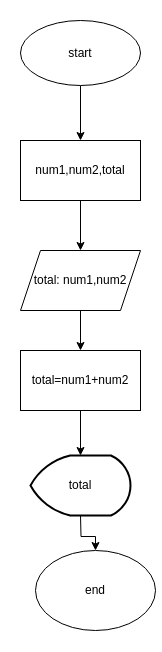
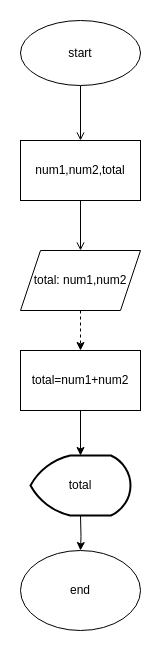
- <mxCell id="2" value="" style="edgeStyle=orthogonalEdgeStyle;rounded=0;orthogonalLoop=1;jettySize=auto;html=1;" parent="1" source="3" target="5" edge="1"><mxGeometry relative="1" as="geometry" /></mxCell>
+ <mxCell id="2" value="" style="edgeStyle=orthogonalEdgeStyle;rounded=0;orthogonalLoop=1;jettySize=auto;html=1;endArrow=open;" parent="1" source="3" target="5" edge="1"><mxGeometry relative="1" as="geometry" /></mxCell>
- <mxCell id="4" value="" style="edgeStyle=orthogonalEdgeStyle;rounded=0;orthogonalLoop=1;jettySize=auto;html=1;" parent="1" source="5" target="7" edge="1"><mxGeometry relative="1" as="geometry" /></mxCell>
+ <mxCell id="4" value="" style="edgeStyle=orthogonalEdgeStyle;rounded=0;orthogonalLoop=1;jettySize=auto;html=1;endArrow=open;" parent="1" source="5" target="7" edge="1"><mxGeometry relative="1" as="geometry" /></mxCell>
- <mxCell id="6" value="" style="edgeStyle=orthogonalEdgeStyle;rounded=0;orthogonalLoop=1;jettySize=auto;html=1;" parent="1" source="7" target="9" edge="1"><mxGeometry relative="1" as="geometry" /></mxCell>
+ <mxCell id="6" value="" style="edgeStyle=orthogonalEdgeStyle;rounded=0;orthogonalLoop=1;jettySize=auto;html=1;dashed=1;" parent="1" source="7" target="9" edge="1"><mxGeometry relative="1" as="geometry" /></mxCell>
- <mxCell id="11" value="end" style="ellipse;whiteSpace=wrap;html=1;" parent="1" vertex="1"><mxGeometry x="35" y="550" width="120" height="80" as="geometry" /></mxCell>
+ <mxCell id="11" value="end" style="ellipse;whiteSpace=wrap;html=1;" parent="1" vertex="1"><mxGeometry x="20" y="550" width="120" height="80" as="geometry" /></mxCell>
